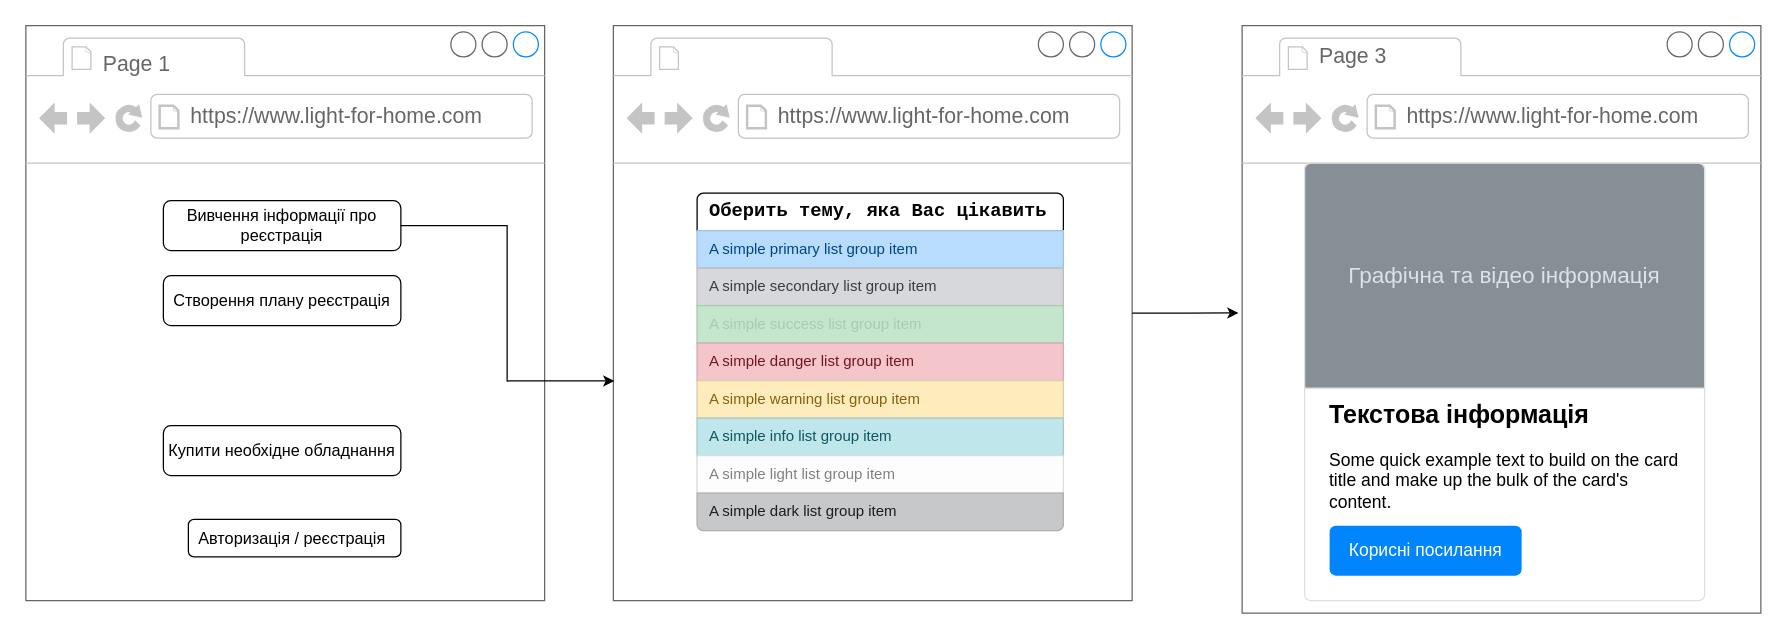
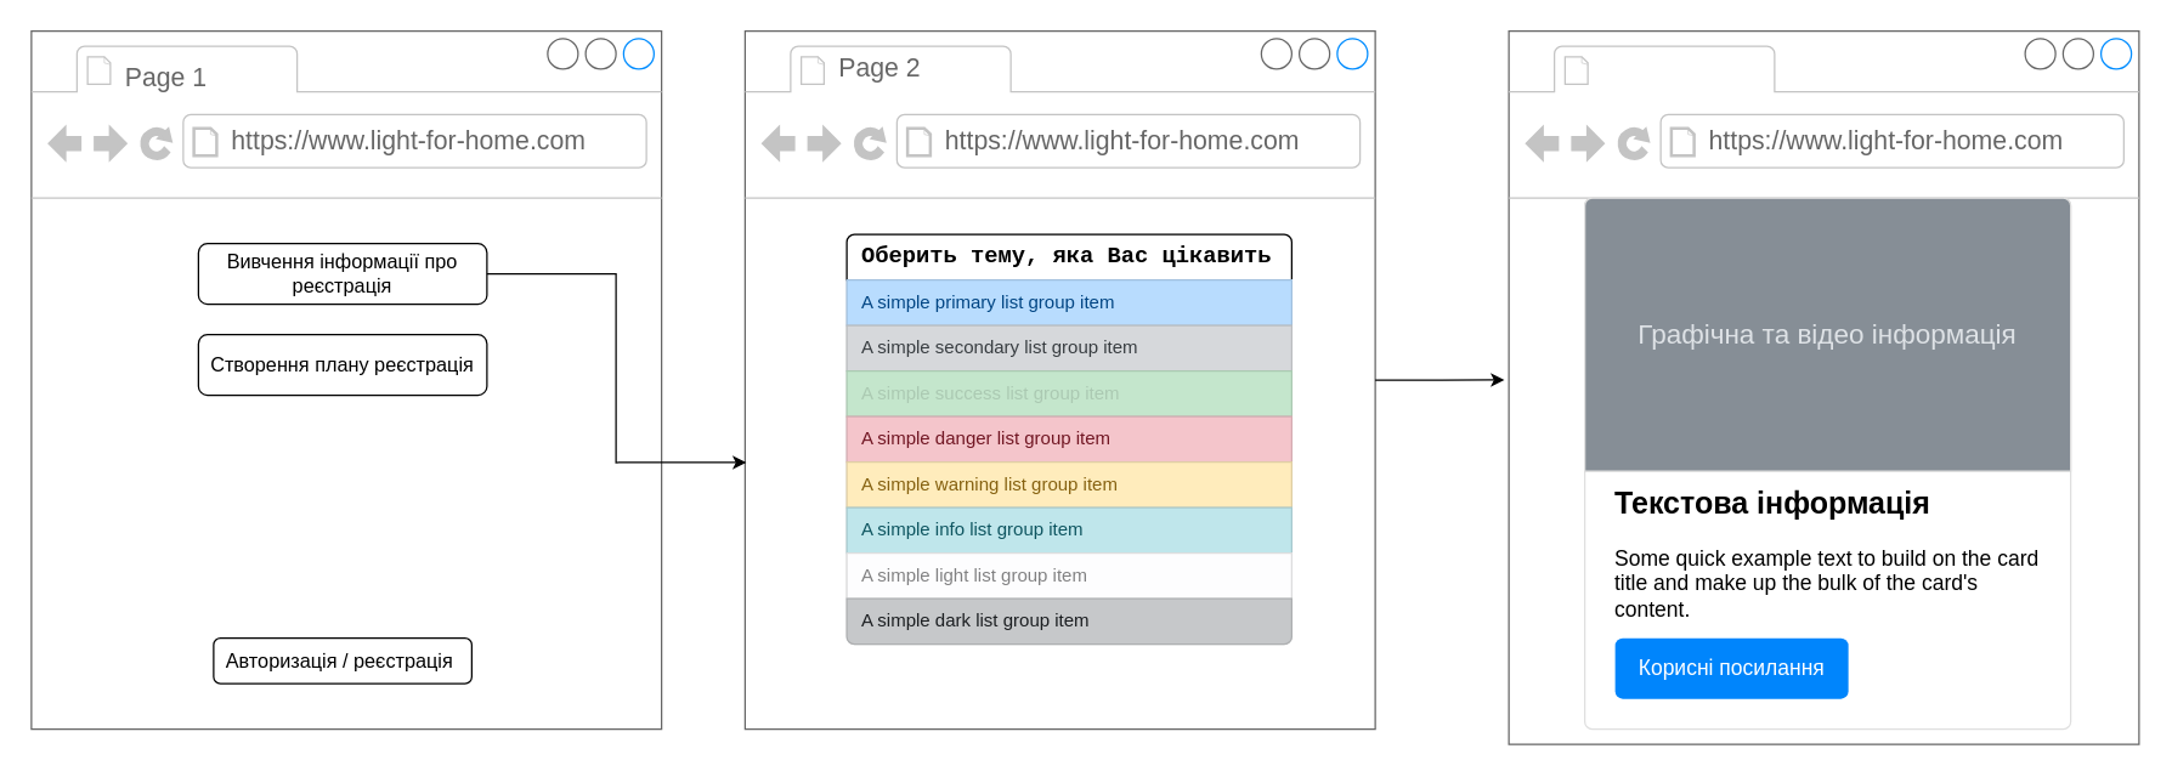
+ <mxCell id="10" value="Page 2" style="strokeWidth=1;shadow=0;dashed=0;align=center;html=1;shape=mxgraph.mockup.containers.anchor;fontSize=17;fontColor=#666666;align=left;whiteSpace=wrap;" vertex="1" parent="9"><mxGeometry x="60" y="12" width="110" height="26" as="geometry" /></mxCell>
- <mxCell id="24" value="Page 3" style="strokeWidth=1;shadow=0;dashed=0;align=center;html=1;shape=mxgraph.mockup.containers.anchor;fontSize=17;fontColor=#666666;align=left;whiteSpace=wrap;" vertex="1" parent="23"><mxGeometry x="60" y="12" width="110" height="26" as="geometry" /></mxCell>
- <mxCell id="7" value="Купити необхідне обладнання" style="rounded=1;whiteSpace=wrap;html=1;fontSize=13;" vertex="1" parent="2"><mxGeometry x="110" y="320" width="190" height="40" as="geometry" /></mxCell>
- <mxCell id="8" value="Авторизація / реєстрація&amp;nbsp;" style="rounded=1;whiteSpace=wrap;html=1;fontSize=13;" vertex="1" parent="2"><mxGeometry x="130" y="395" width="170" height="30" as="geometry" /></mxCell>
+ <mxCell id="8" value="Авторизація / реєстрація&amp;nbsp;" style="rounded=1;whiteSpace=wrap;html=1;fontSize=13;" vertex="1" parent="2"><mxGeometry x="120" y="400" width="170" height="30" as="geometry" /></mxCell>
